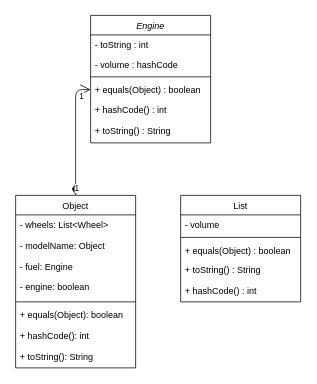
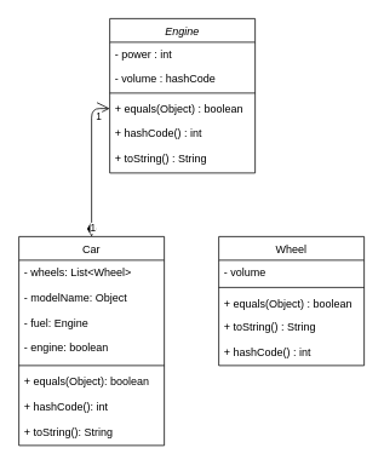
- <mxCell id="3" value="- toString : int" style="text;align=left;verticalAlign=top;spacingLeft=4;spacingRight=4;overflow=hidden;rotatable=0;points=[[0,0.5],[1,0.5]];portConstraint=eastwest;" parent="2" vertex="1"><mxGeometry y="26" width="160" height="26" as="geometry" /></mxCell>
+ <mxCell id="3" value="- power : int" style="text;align=left;verticalAlign=top;spacingLeft=4;spacingRight=4;overflow=hidden;rotatable=0;points=[[0,0.5],[1,0.5]];portConstraint=eastwest;" parent="2" vertex="1"><mxGeometry y="26" width="160" height="26" as="geometry" /></mxCell>
- <mxCell id="9" value="Object" style="swimlane;fontStyle=0;align=center;verticalAlign=top;childLayout=stackLayout;horizontal=1;startSize=26;horizontalStack=0;resizeParent=1;resizeLast=0;collapsible=1;marginBottom=0;rounded=0;shadow=0;strokeWidth=1;" parent="1" vertex="1"><mxGeometry x="20" y="260" width="160" height="230" as="geometry"><mxRectangle x="130" y="380" width="160" height="26" as="alternateBounds" /></mxGeometry></mxCell>
+ <mxCell id="9" value="Car" style="swimlane;fontStyle=0;align=center;verticalAlign=top;childLayout=stackLayout;horizontal=1;startSize=26;horizontalStack=0;resizeParent=1;resizeLast=0;collapsible=1;marginBottom=0;rounded=0;shadow=0;strokeWidth=1;" parent="1" vertex="1"><mxGeometry x="20" y="260" width="160" height="230" as="geometry"><mxRectangle x="130" y="380" width="160" height="26" as="alternateBounds" /></mxGeometry></mxCell>
- <mxCell id="18" value="List" style="swimlane;fontStyle=0;align=center;verticalAlign=top;childLayout=stackLayout;horizontal=1;startSize=26;horizontalStack=0;resizeParent=1;resizeLast=0;collapsible=1;marginBottom=0;rounded=0;shadow=0;strokeWidth=1;" parent="1" vertex="1"><mxGeometry x="240" y="260" width="160" height="142" as="geometry"><mxRectangle x="508" y="120" width="160" height="26" as="alternateBounds" /></mxGeometry></mxCell>
+ <mxCell id="18" value="Wheel" style="swimlane;fontStyle=0;align=center;verticalAlign=top;childLayout=stackLayout;horizontal=1;startSize=26;horizontalStack=0;resizeParent=1;resizeLast=0;collapsible=1;marginBottom=0;rounded=0;shadow=0;strokeWidth=1;" parent="1" vertex="1"><mxGeometry x="240" y="260" width="160" height="142" as="geometry"><mxRectangle x="508" y="120" width="160" height="26" as="alternateBounds" /></mxGeometry></mxCell>
